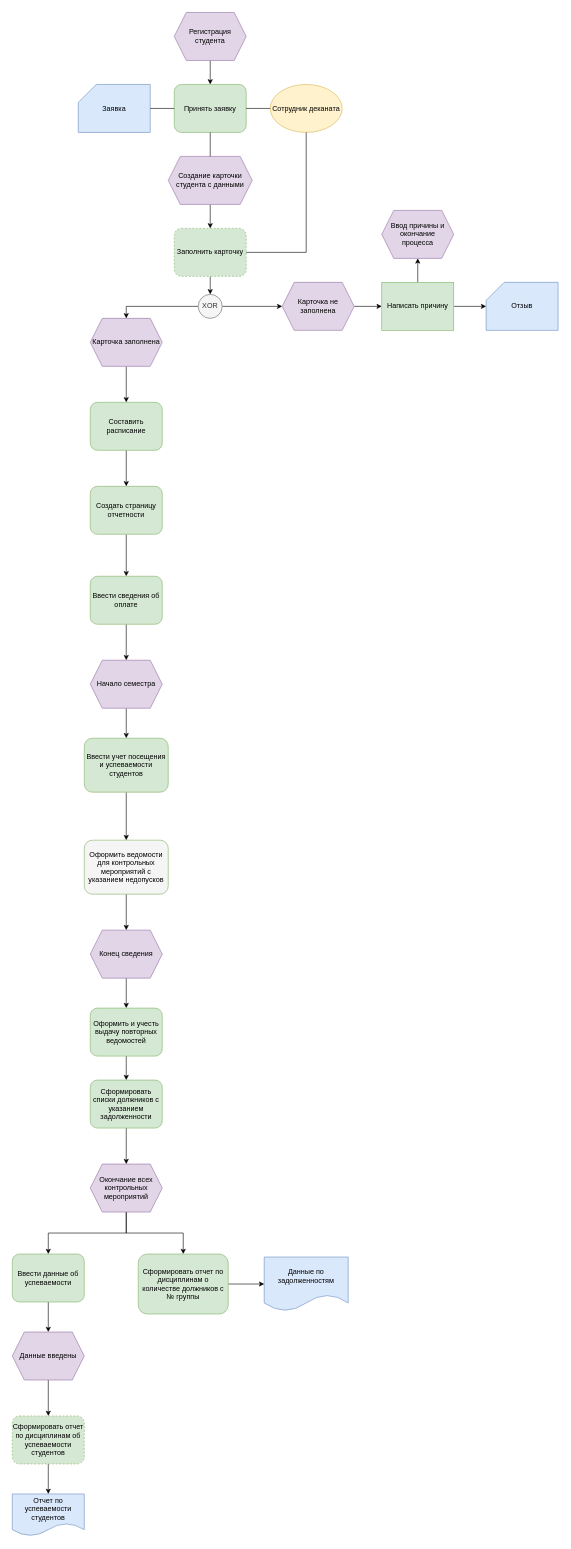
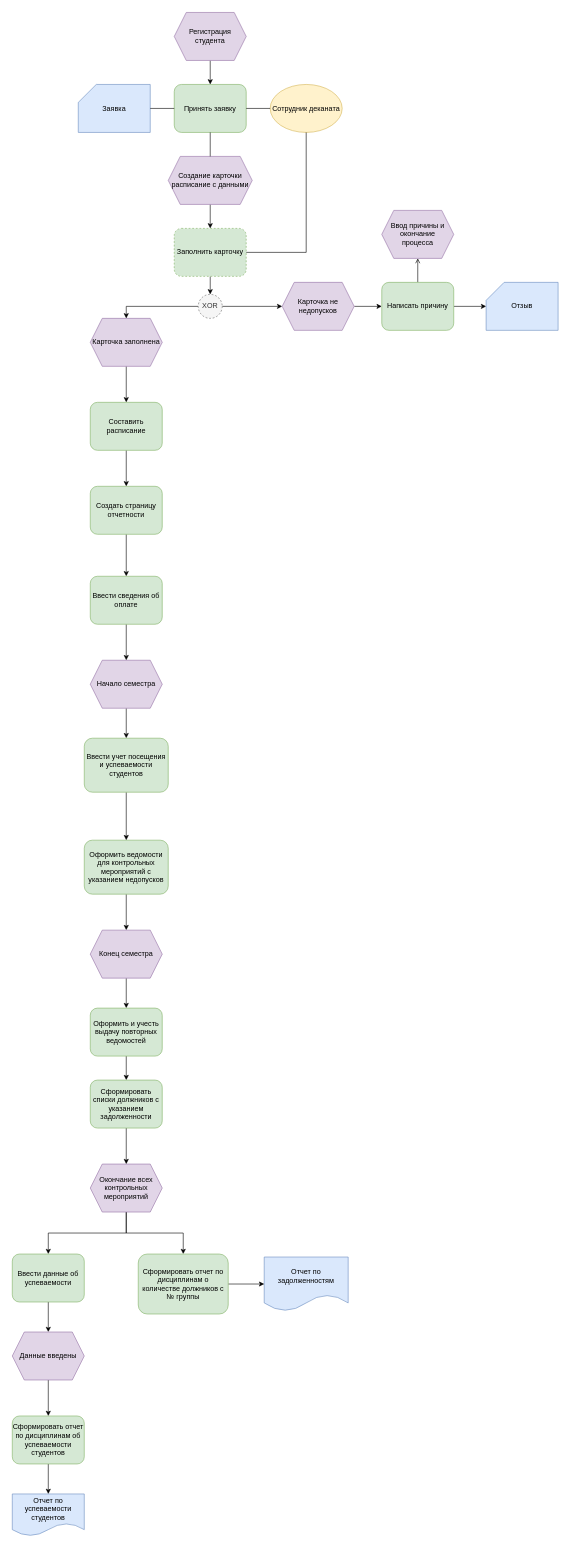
- <mxCell id="13" value="Создание карточки студента с данными" style="shape=hexagon;perimeter=hexagonPerimeter2;whiteSpace=wrap;html=1;fixedSize=1;fillColor=#e1d5e7;strokeColor=#9673a6;" vertex="1" parent="1"><mxGeometry x="280" y="260" width="140" height="80" as="geometry" /></mxCell>
+ <mxCell id="13" value="Создание карточки расписание с данными" style="shape=hexagon;perimeter=hexagonPerimeter2;whiteSpace=wrap;html=1;fixedSize=1;fillColor=#e1d5e7;strokeColor=#9673a6;" vertex="1" parent="1"><mxGeometry x="280" y="260" width="140" height="80" as="geometry" /></mxCell>
- <mxCell id="23" style="edgeStyle=orthogonalEdgeStyle;rounded=0;orthogonalLoop=1;jettySize=auto;html=1;exitX=0.5;exitY=0;exitDx=0;exitDy=0;entryX=0.5;entryY=1;entryDx=0;entryDy=0;" edge="1" parent="1" source="24" target="26"><mxGeometry relative="1" as="geometry" /></mxCell>
+ <mxCell id="23" style="edgeStyle=orthogonalEdgeStyle;rounded=0;orthogonalLoop=1;jettySize=auto;html=1;exitX=0.5;exitY=0;exitDx=0;exitDy=0;entryX=0.5;entryY=1;entryDx=0;entryDy=0;endArrow=open;" edge="1" parent="1" source="24" target="26"><mxGeometry relative="1" as="geometry" /></mxCell>
- <mxCell id="19" value="XOR" style="ellipse;whiteSpace=wrap;html=1;aspect=fixed;fillColor=#f5f5f5;fontColor=#333333;strokeColor=#666666;" vertex="1" parent="1"><mxGeometry x="330" y="490" width="40" height="40" as="geometry" /></mxCell>
+ <mxCell id="19" value="XOR" style="ellipse;whiteSpace=wrap;html=1;aspect=fixed;fillColor=#f5f5f5;fontColor=#333333;strokeColor=#666666;dashed=1;" vertex="1" parent="1"><mxGeometry x="330" y="490" width="40" height="40" as="geometry" /></mxCell>
- <mxCell id="21" value="Карточка не заполнена" style="shape=hexagon;perimeter=hexagonPerimeter2;whiteSpace=wrap;html=1;fixedSize=1;fillColor=#e1d5e7;strokeColor=#9673a6;" vertex="1" parent="1"><mxGeometry x="470" y="470" width="120" height="80" as="geometry" /></mxCell>
+ <mxCell id="21" value="Карточка не недопусков" style="shape=hexagon;perimeter=hexagonPerimeter2;whiteSpace=wrap;html=1;fixedSize=1;fillColor=#e1d5e7;strokeColor=#9673a6;" vertex="1" parent="1"><mxGeometry x="470" y="470" width="120" height="80" as="geometry" /></mxCell>
- <mxCell id="24" value="Написать причину" style="whiteSpace=wrap;html=1;fillColor=#d5e8d4;strokeColor=#82b366;rounded=0;" vertex="1" parent="1"><mxGeometry x="636" y="470" width="120" height="80" as="geometry" /></mxCell>
+ <mxCell id="24" value="Написать причину" style="rounded=1;whiteSpace=wrap;html=1;fillColor=#d5e8d4;strokeColor=#82b366;" vertex="1" parent="1"><mxGeometry x="636" y="470" width="120" height="80" as="geometry" /></mxCell>
- <mxCell id="36" value="&lt;span id=&quot;docs-internal-guid-44602351-7fff-af2c-11c7-efa1df6611f5&quot;&gt;&lt;span style=&quot;background-color: transparent; font-variant-numeric: normal; font-variant-east-asian: normal; vertical-align: baseline;&quot;&gt;Оформить ведомости для контрольных мероприятий с указанием недопусков&lt;/span&gt;&lt;/span&gt;" style="rounded=1;whiteSpace=wrap;html=1;fillColor=#f5f5f5;strokeColor=#82b366;" vertex="1" parent="1"><mxGeometry x="140" y="1400" width="140" height="90" as="geometry" /></mxCell>
+ <mxCell id="36" value="&lt;span id=&quot;docs-internal-guid-44602351-7fff-af2c-11c7-efa1df6611f5&quot;&gt;&lt;span style=&quot;background-color: transparent; font-variant-numeric: normal; font-variant-east-asian: normal; vertical-align: baseline;&quot;&gt;Оформить ведомости для контрольных мероприятий с указанием недопусков&lt;/span&gt;&lt;/span&gt;" style="rounded=1;whiteSpace=wrap;html=1;fillColor=#d5e8d4;strokeColor=#82b366;" vertex="1" parent="1"><mxGeometry x="140" y="1400" width="140" height="90" as="geometry" /></mxCell>
- <mxCell id="38" value="Конец сведения" style="shape=hexagon;perimeter=hexagonPerimeter2;whiteSpace=wrap;html=1;fixedSize=1;fillColor=#e1d5e7;strokeColor=#9673a6;" vertex="1" parent="1"><mxGeometry x="150" y="1550" width="120" height="80" as="geometry" /></mxCell>
+ <mxCell id="38" value="Конец семестра" style="shape=hexagon;perimeter=hexagonPerimeter2;whiteSpace=wrap;html=1;fixedSize=1;fillColor=#e1d5e7;strokeColor=#9673a6;" vertex="1" parent="1"><mxGeometry x="150" y="1550" width="120" height="80" as="geometry" /></mxCell>
- <mxCell id="44" value="Данные по задолженностям" style="shape=document;whiteSpace=wrap;html=1;boundedLbl=1;fillColor=#dae8fc;strokeColor=#6c8ebf;" vertex="1" parent="1"><mxGeometry x="440" y="2095" width="140" height="90" as="geometry" /></mxCell>
+ <mxCell id="44" value="Отчет по задолженностям" style="shape=document;whiteSpace=wrap;html=1;boundedLbl=1;fillColor=#dae8fc;strokeColor=#6c8ebf;" vertex="1" parent="1"><mxGeometry x="440" y="2095" width="140" height="90" as="geometry" /></mxCell>
- <mxCell id="55" value="Сформировать отчет по дисциплинам об успеваемости студентов" style="rounded=1;whiteSpace=wrap;html=1;fillColor=#d5e8d4;strokeColor=#82b366;dashed=1;" vertex="1" parent="1"><mxGeometry x="20" y="2360" width="120" height="80" as="geometry" /></mxCell>
+ <mxCell id="55" value="Сформировать отчет по дисциплинам об успеваемости студентов" style="rounded=1;whiteSpace=wrap;html=1;fillColor=#d5e8d4;strokeColor=#82b366;" vertex="1" parent="1"><mxGeometry x="20" y="2360" width="120" height="80" as="geometry" /></mxCell>
